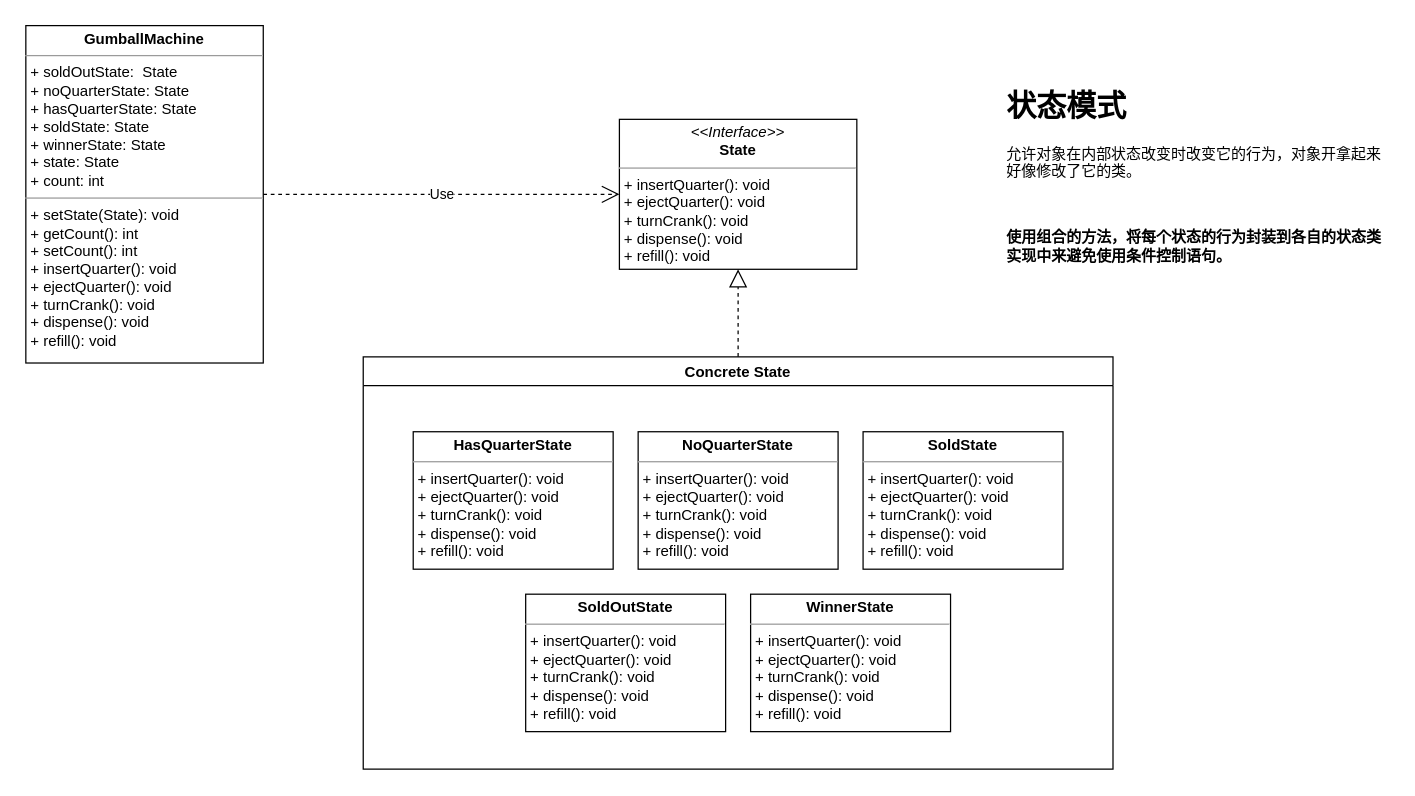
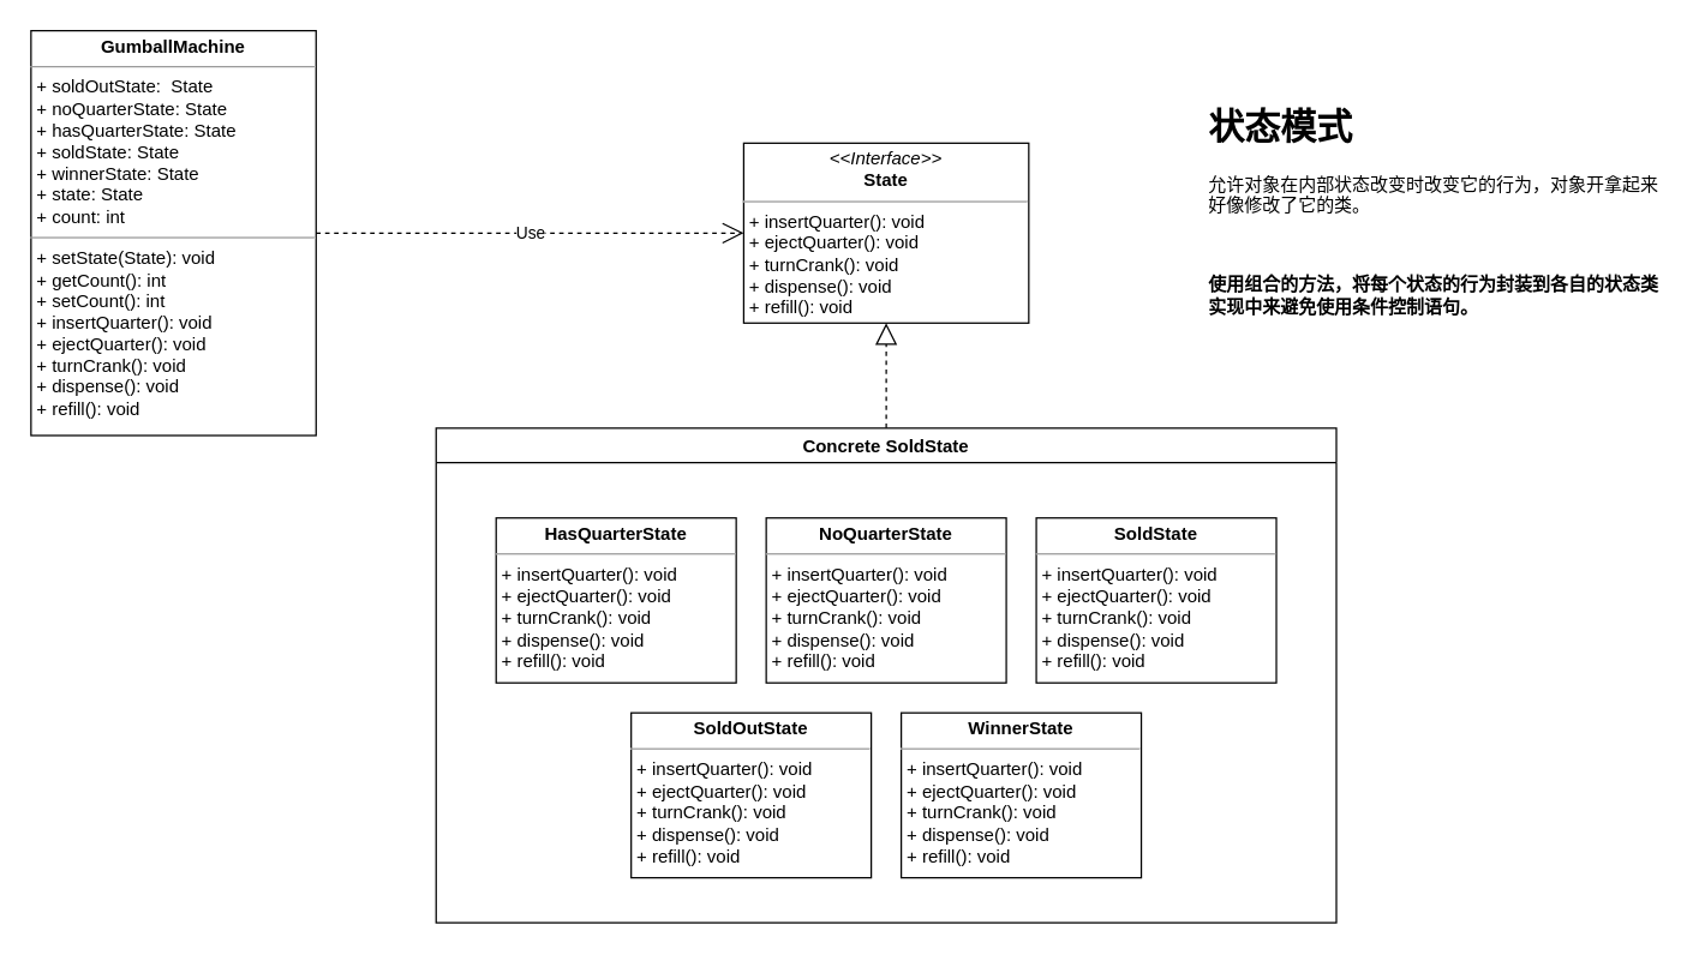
- <mxCell id="4" value="Concrete State" style="swimlane;labelBackgroundColor=none;fontFamily=Helvetica;fontColor=#000000;" vertex="1" parent="1"><mxGeometry x="290" y="285" width="600" height="330" as="geometry" /></mxCell>
+ <mxCell id="4" value="Concrete SoldState" style="swimlane;labelBackgroundColor=none;fontFamily=Helvetica;fontColor=#000000;" vertex="1" parent="1"><mxGeometry x="290" y="285" width="600" height="330" as="geometry" /></mxCell>
